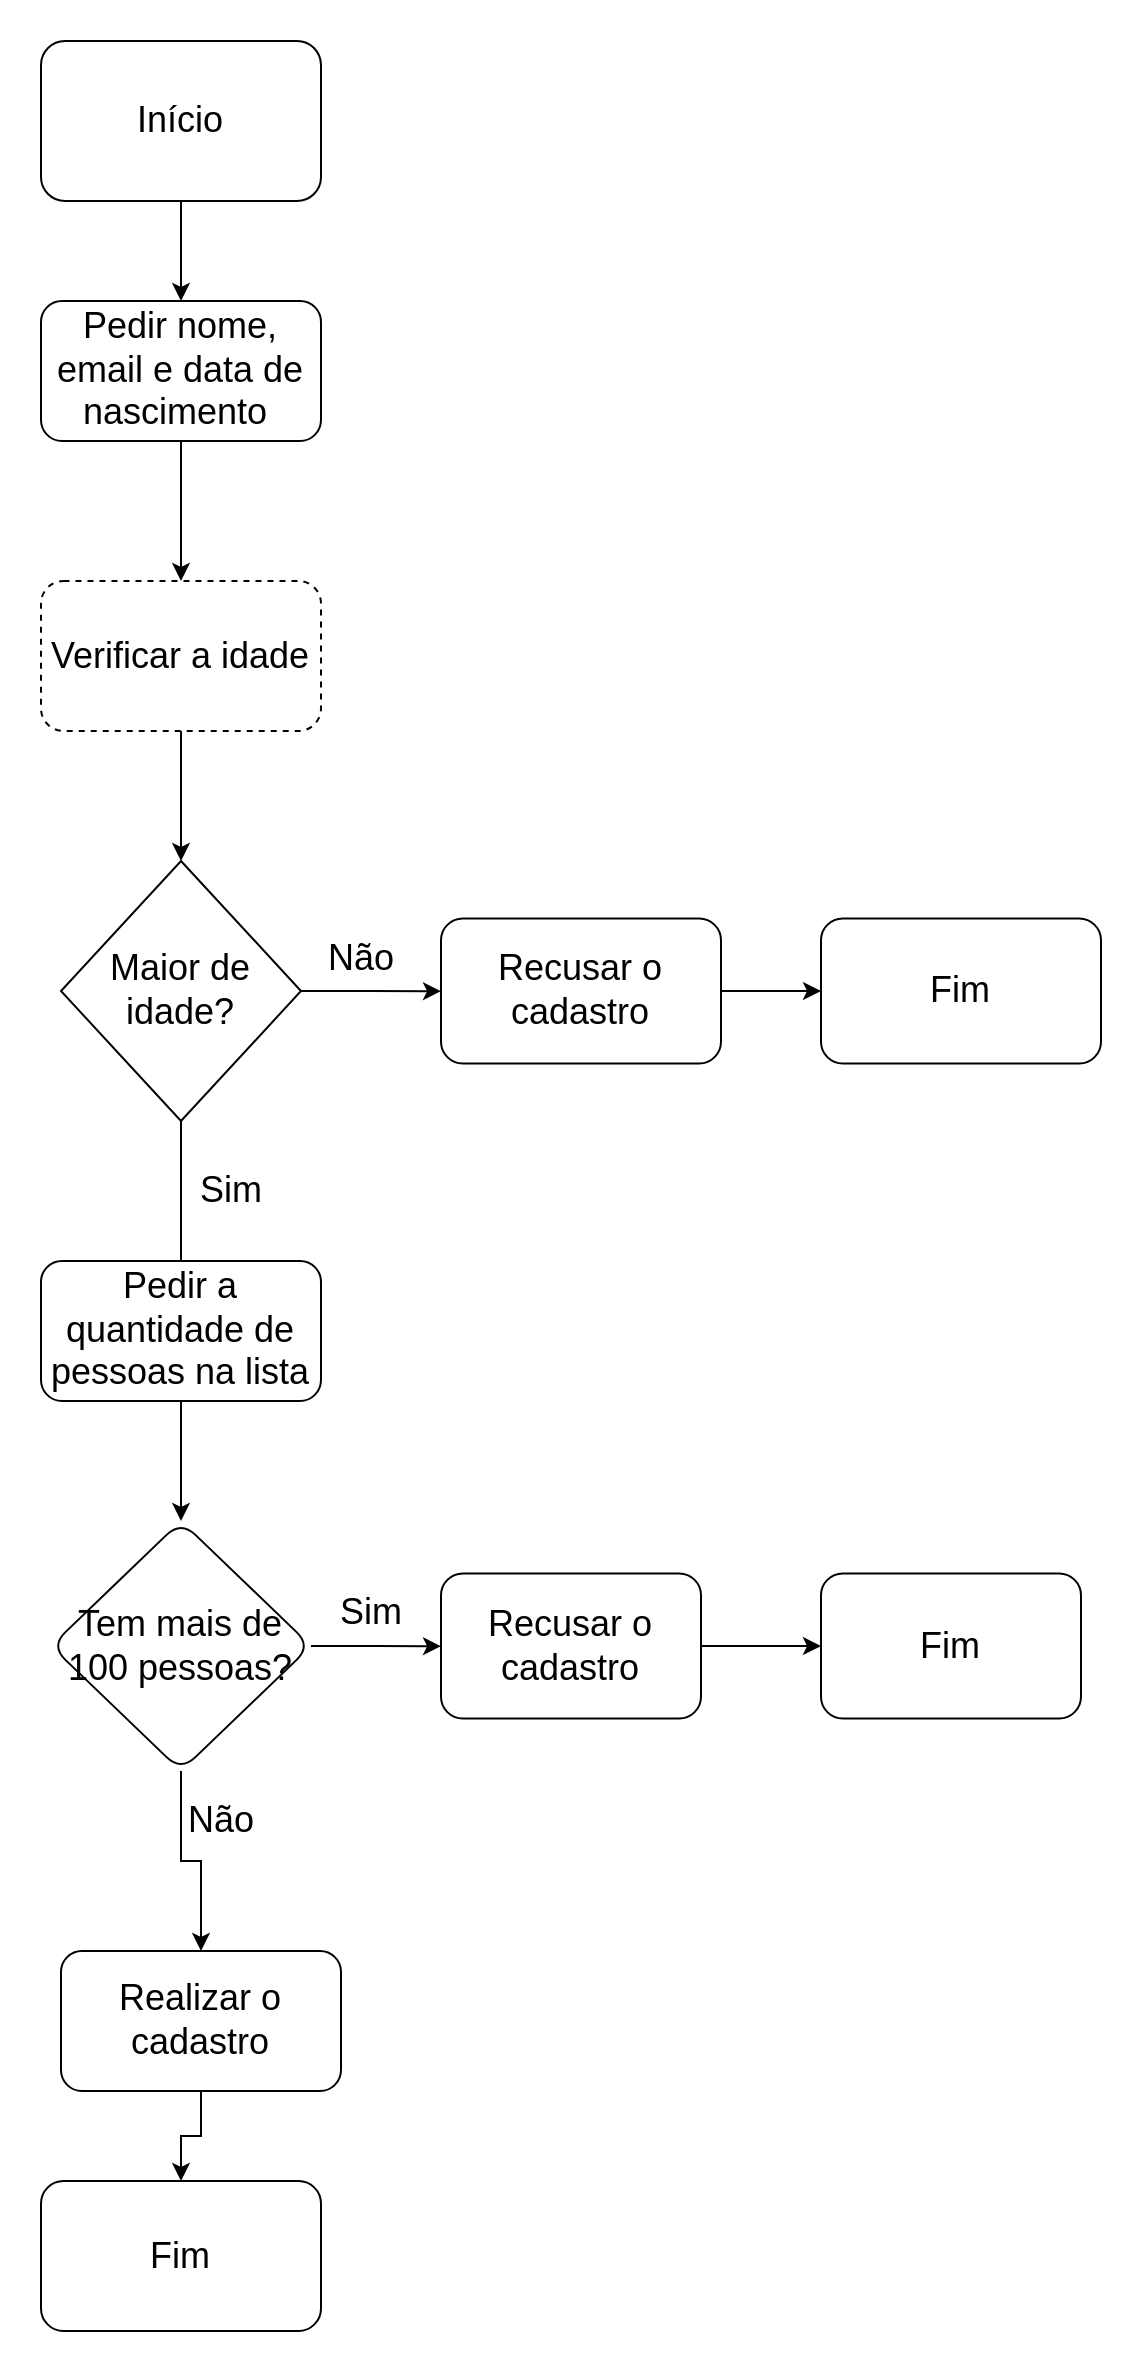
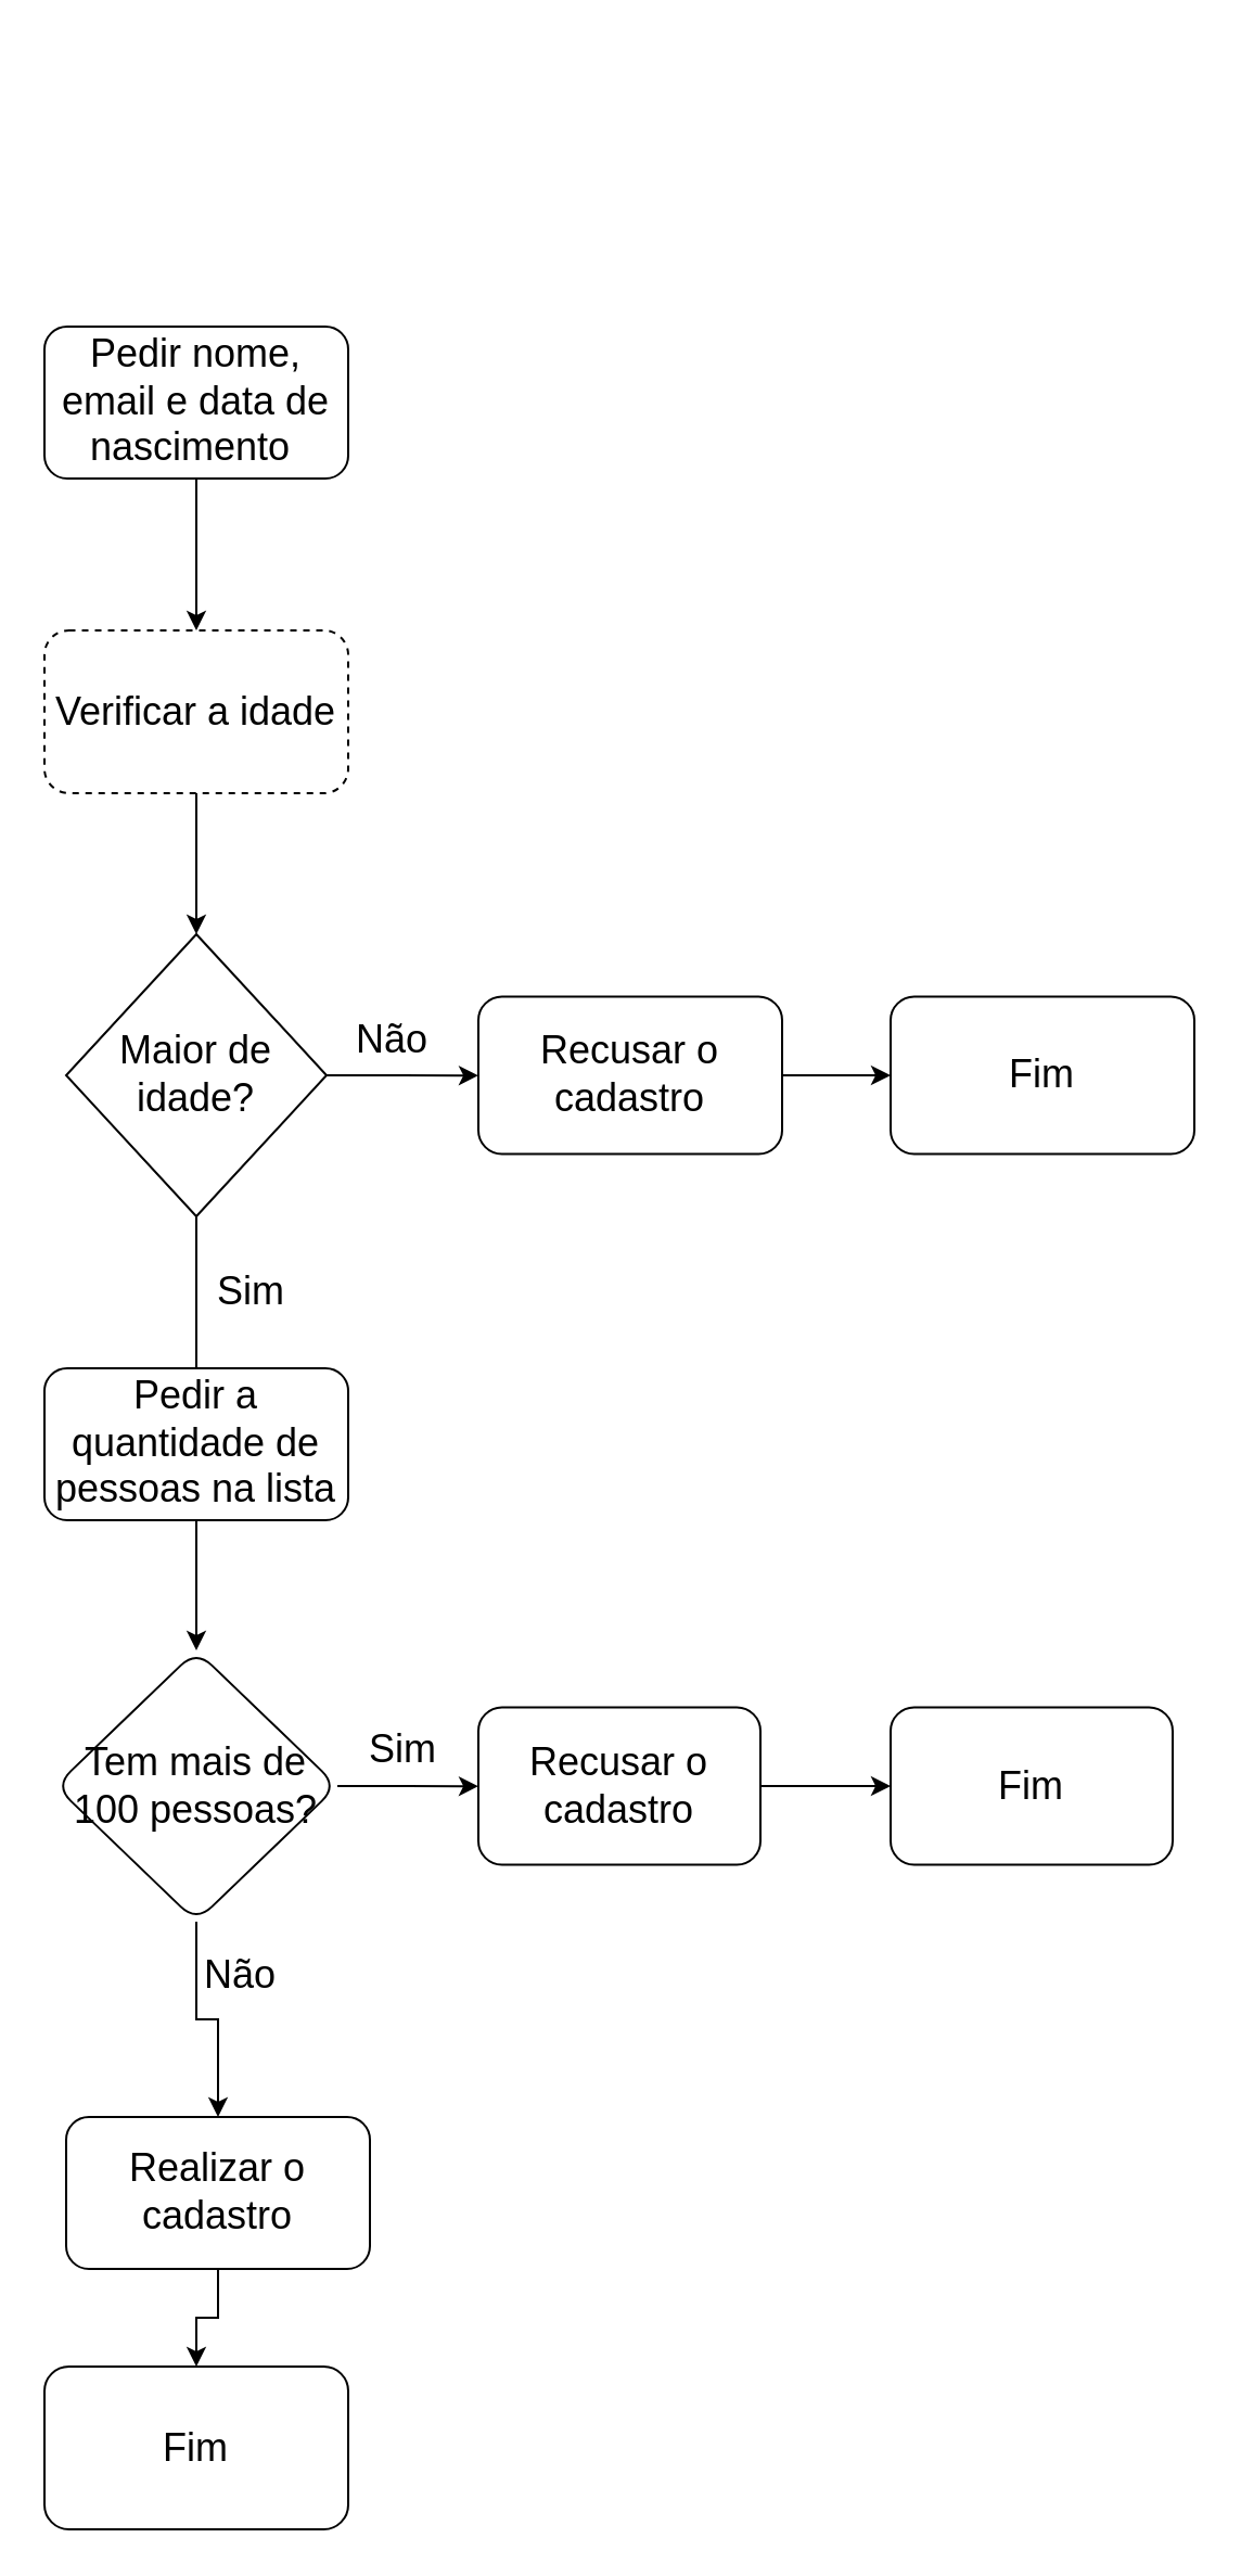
- <mxCell id="3" value="&lt;font style=&quot;font-size: 18px;&quot;&gt;Início&lt;/font&gt;" style="rounded=1;whiteSpace=wrap;html=1;" vertex="1" parent="1"><mxGeometry x="20" y="20" width="140" height="80" as="geometry" /></mxCell>
- <mxCell id="2" value="" style="edgeStyle=orthogonalEdgeStyle;rounded=0;orthogonalLoop=1;jettySize=auto;html=1;fontSize=18;" edge="1" parent="1" source="3" target="5"><mxGeometry relative="1" as="geometry" /></mxCell>
